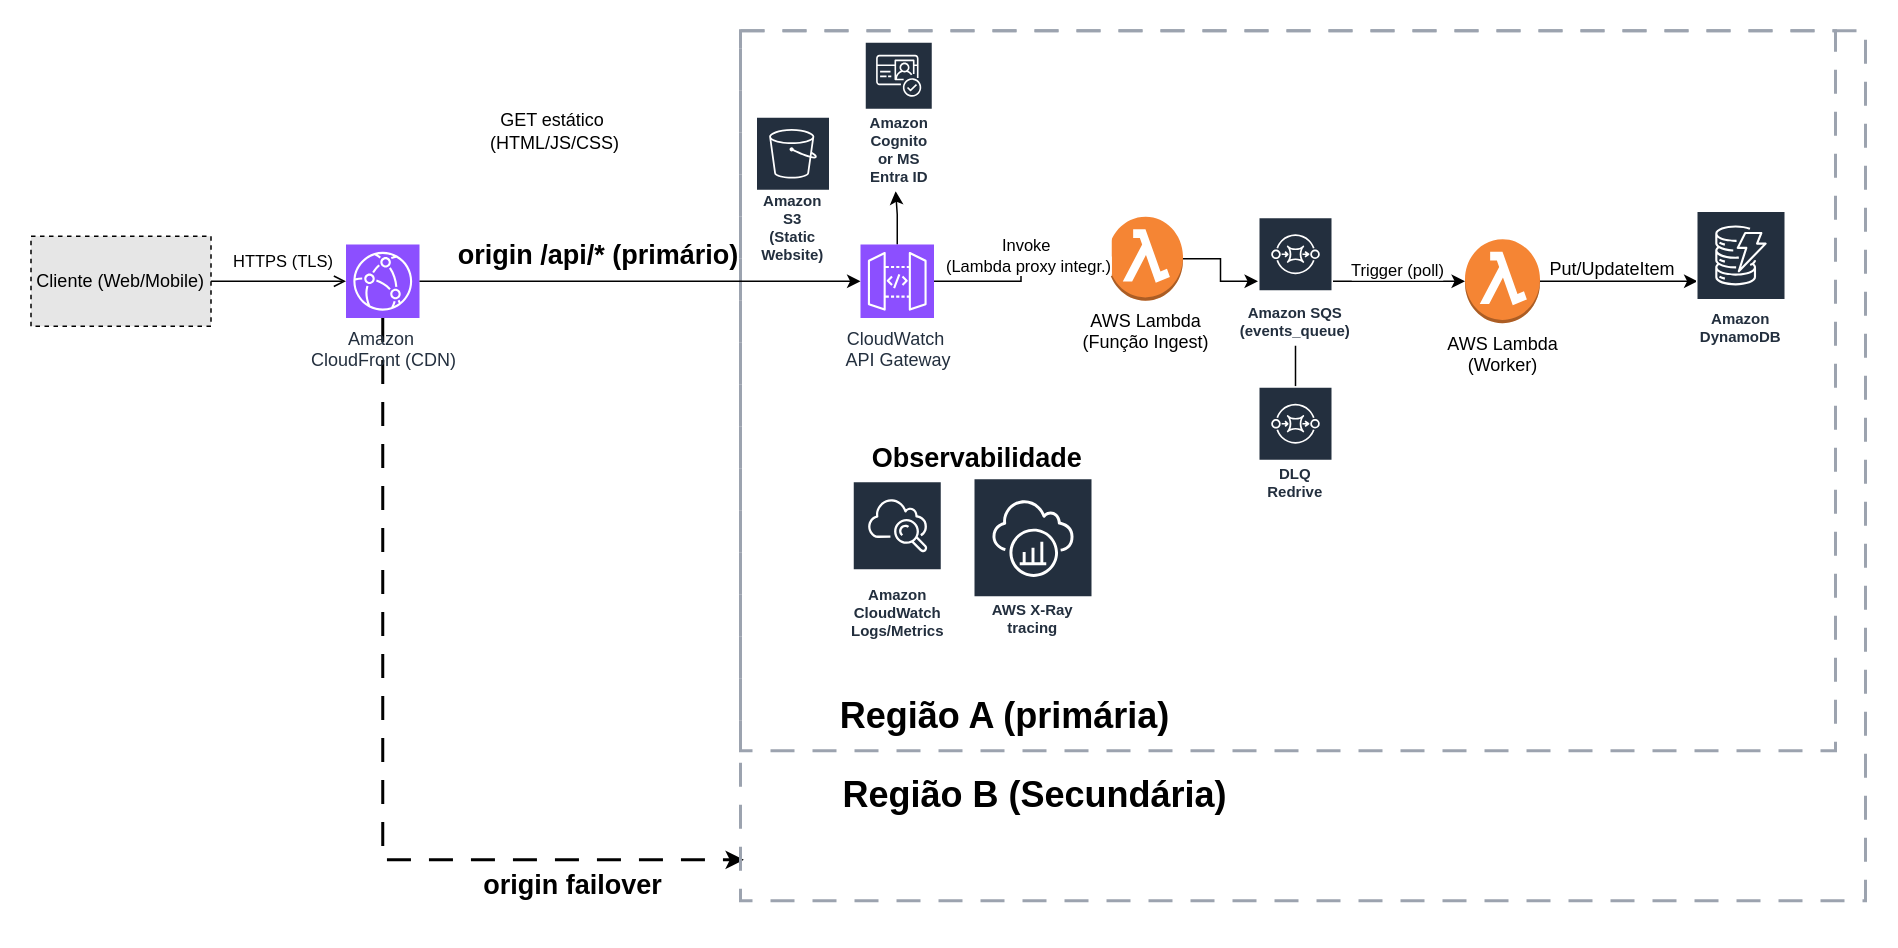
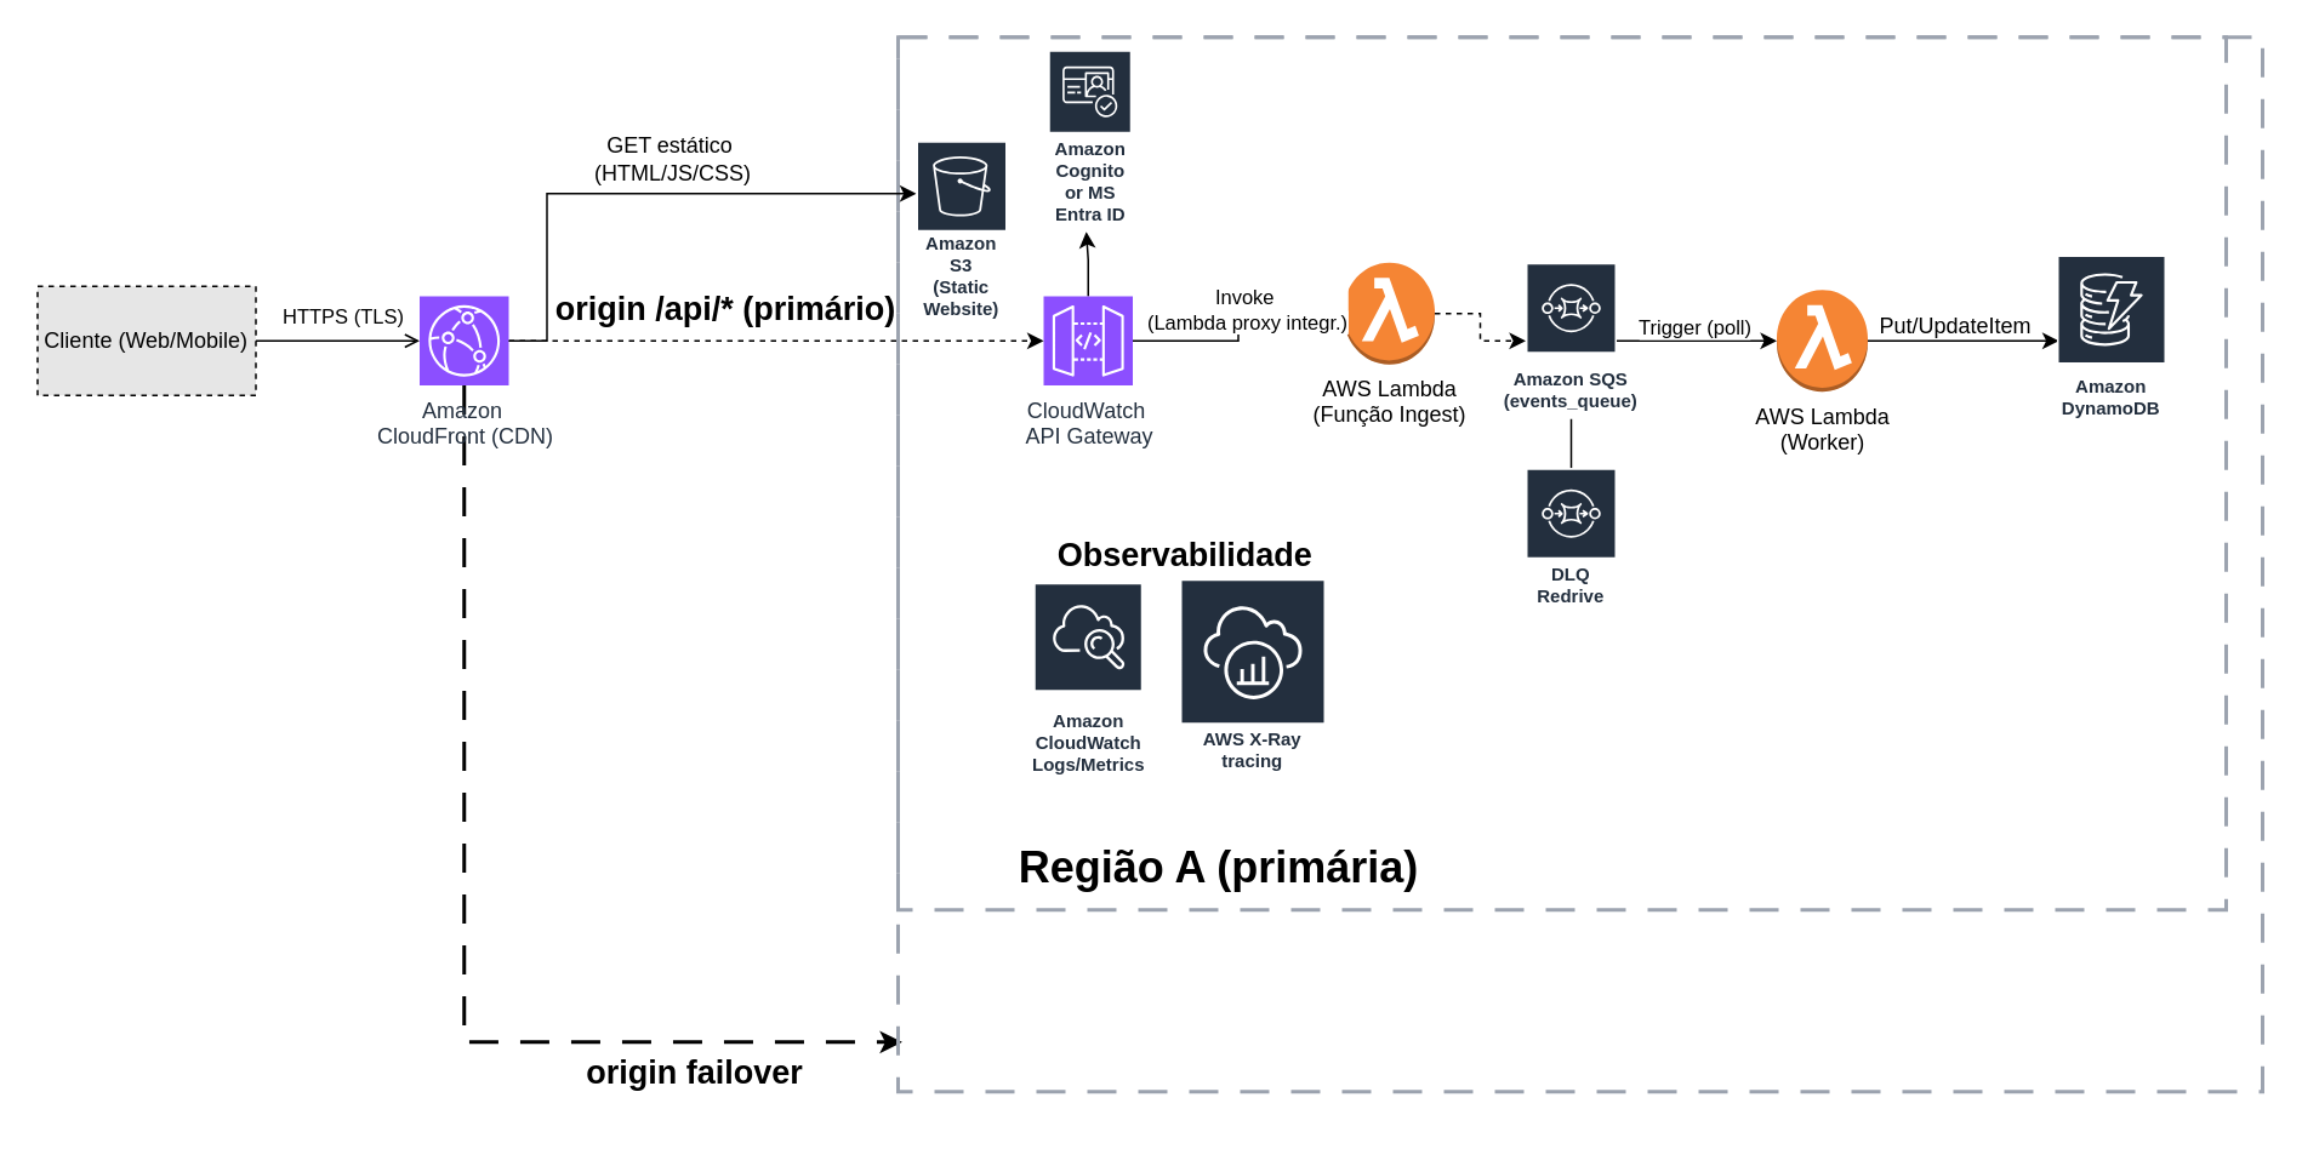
+ <mxCell id="10" style="edgeStyle=orthogonalEdgeStyle;rounded=0;orthogonalLoop=1;jettySize=auto;html=1;" edge="1" parent="1" source="11" target="12"><mxGeometry relative="1" as="geometry"><mxPoint x="310" y="87" as="targetPoint" /><Array as="points"><mxPoint x="300" y="187" /><mxPoint x="300" y="106" /></Array></mxGeometry></mxCell>
- <mxCell id="8" value="" style="edgeStyle=orthogonalEdgeStyle;rounded=0;orthogonalLoop=1;jettySize=auto;html=1;" edge="1" parent="1" source="9" target="22"><mxGeometry relative="1" as="geometry" /></mxCell>
+ <mxCell id="8" value="" style="edgeStyle=orthogonalEdgeStyle;rounded=0;orthogonalLoop=1;jettySize=auto;html=1;dashed=1;" edge="1" parent="1" source="9" target="22"><mxGeometry relative="1" as="geometry" /></mxCell>
- <mxCell id="18" style="edgeStyle=orthogonalEdgeStyle;rounded=0;orthogonalLoop=1;jettySize=auto;html=1;entryX=0;entryY=0.5;entryDx=0;entryDy=0;entryPerimeter=0;" edge="1" parent="1" source="11" target="7"><mxGeometry relative="1" as="geometry" /></mxCell>
+ <mxCell id="18" style="edgeStyle=orthogonalEdgeStyle;rounded=0;orthogonalLoop=1;jettySize=auto;html=1;entryX=0;entryY=0.5;entryDx=0;entryDy=0;entryPerimeter=0;dashed=1;" edge="1" parent="1" source="11" target="7"><mxGeometry relative="1" as="geometry" /></mxCell>
- <mxCell id="33" value="&lt;b&gt;&lt;font style=&quot;font-size: 24px;&quot;&gt;Região B (Secundária)&lt;/font&gt;&lt;/b&gt;" style="text;html=1;align=center;verticalAlign=middle;resizable=0;points=[];autosize=1;strokeColor=none;fillColor=none;" vertex="1" parent="1"><mxGeometry x="549" y="510" width="280" height="40" as="geometry" /></mxCell>
